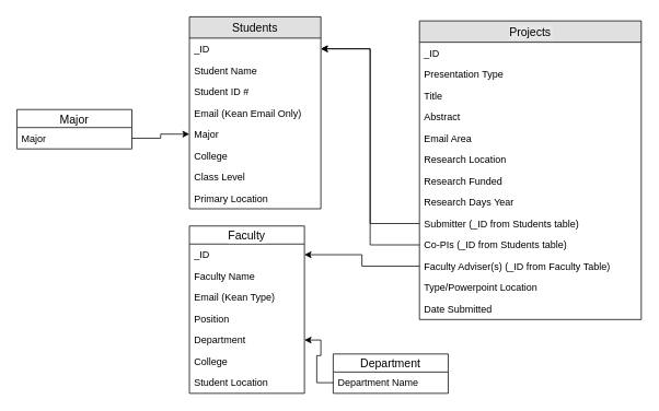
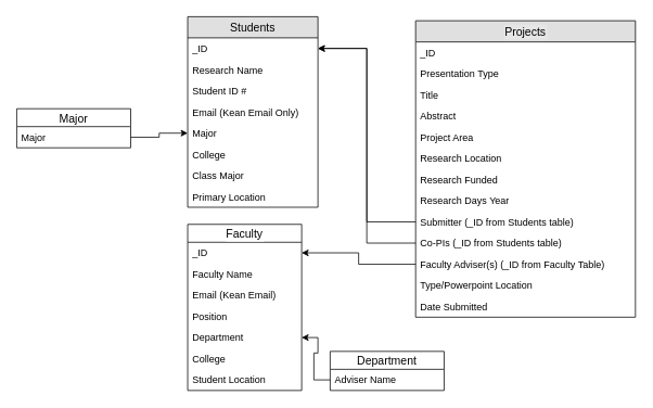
- <mxCell id="4" value="Student Name" style="text;strokeColor=none;fillColor=none;spacingLeft=4;spacingRight=4;overflow=hidden;rotatable=0;points=[[0,0.5],[1,0.5]];portConstraint=eastwest;fontSize=12;" parent="2" vertex="1"><mxGeometry y="52" width="160" height="26" as="geometry" /></mxCell>
+ <mxCell id="4" value="Research Name" style="text;strokeColor=none;fillColor=none;spacingLeft=4;spacingRight=4;overflow=hidden;rotatable=0;points=[[0,0.5],[1,0.5]];portConstraint=eastwest;fontSize=12;" parent="2" vertex="1"><mxGeometry y="52" width="160" height="26" as="geometry" /></mxCell>
- <mxCell id="24" value="Email Area" style="text;strokeColor=none;fillColor=none;spacingLeft=4;spacingRight=4;overflow=hidden;rotatable=0;points=[[0,0.5],[1,0.5]];portConstraint=eastwest;fontSize=12;" parent="19" vertex="1"><mxGeometry y="130" width="270" height="26" as="geometry" /></mxCell>
+ <mxCell id="24" value="Project Area" style="text;strokeColor=none;fillColor=none;spacingLeft=4;spacingRight=4;overflow=hidden;rotatable=0;points=[[0,0.5],[1,0.5]];portConstraint=eastwest;fontSize=12;" parent="19" vertex="1"><mxGeometry y="130" width="270" height="26" as="geometry" /></mxCell>
- <mxCell id="9" value="Class Level" style="text;strokeColor=none;fillColor=none;spacingLeft=4;spacingRight=4;overflow=hidden;rotatable=0;points=[[0,0.5],[1,0.5]];portConstraint=eastwest;fontSize=12;" parent="2" vertex="1"><mxGeometry y="182" width="160" height="26" as="geometry" /></mxCell>
+ <mxCell id="9" value="Class Major" style="text;strokeColor=none;fillColor=none;spacingLeft=4;spacingRight=4;overflow=hidden;rotatable=0;points=[[0,0.5],[1,0.5]];portConstraint=eastwest;fontSize=12;" parent="2" vertex="1"><mxGeometry y="182" width="160" height="26" as="geometry" /></mxCell>
- <mxCell id="14" value="Email (Kean Type)" style="text;strokeColor=none;fillColor=none;spacingLeft=4;spacingRight=4;overflow=hidden;rotatable=0;points=[[0,0.5],[1,0.5]];portConstraint=eastwest;fontSize=12;" parent="11" vertex="1"><mxGeometry y="74" width="140" height="26" as="geometry" /></mxCell>
+ <mxCell id="14" value="Email (Kean Email)" style="text;strokeColor=none;fillColor=none;spacingLeft=4;spacingRight=4;overflow=hidden;rotatable=0;points=[[0,0.5],[1,0.5]];portConstraint=eastwest;fontSize=12;" parent="11" vertex="1"><mxGeometry y="74" width="140" height="26" as="geometry" /></mxCell>
- <mxCell id="37" value="Department Name" style="text;strokeColor=none;fillColor=none;spacingLeft=4;spacingRight=4;overflow=hidden;rotatable=0;points=[[0,0.5],[1,0.5]];portConstraint=eastwest;fontSize=12;" parent="36" vertex="1"><mxGeometry y="22" width="140" height="26" as="geometry" /></mxCell>
+ <mxCell id="37" value="Adviser Name" style="text;strokeColor=none;fillColor=none;spacingLeft=4;spacingRight=4;overflow=hidden;rotatable=0;points=[[0,0.5],[1,0.5]];portConstraint=eastwest;fontSize=12;" parent="36" vertex="1"><mxGeometry y="22" width="140" height="26" as="geometry" /></mxCell>
